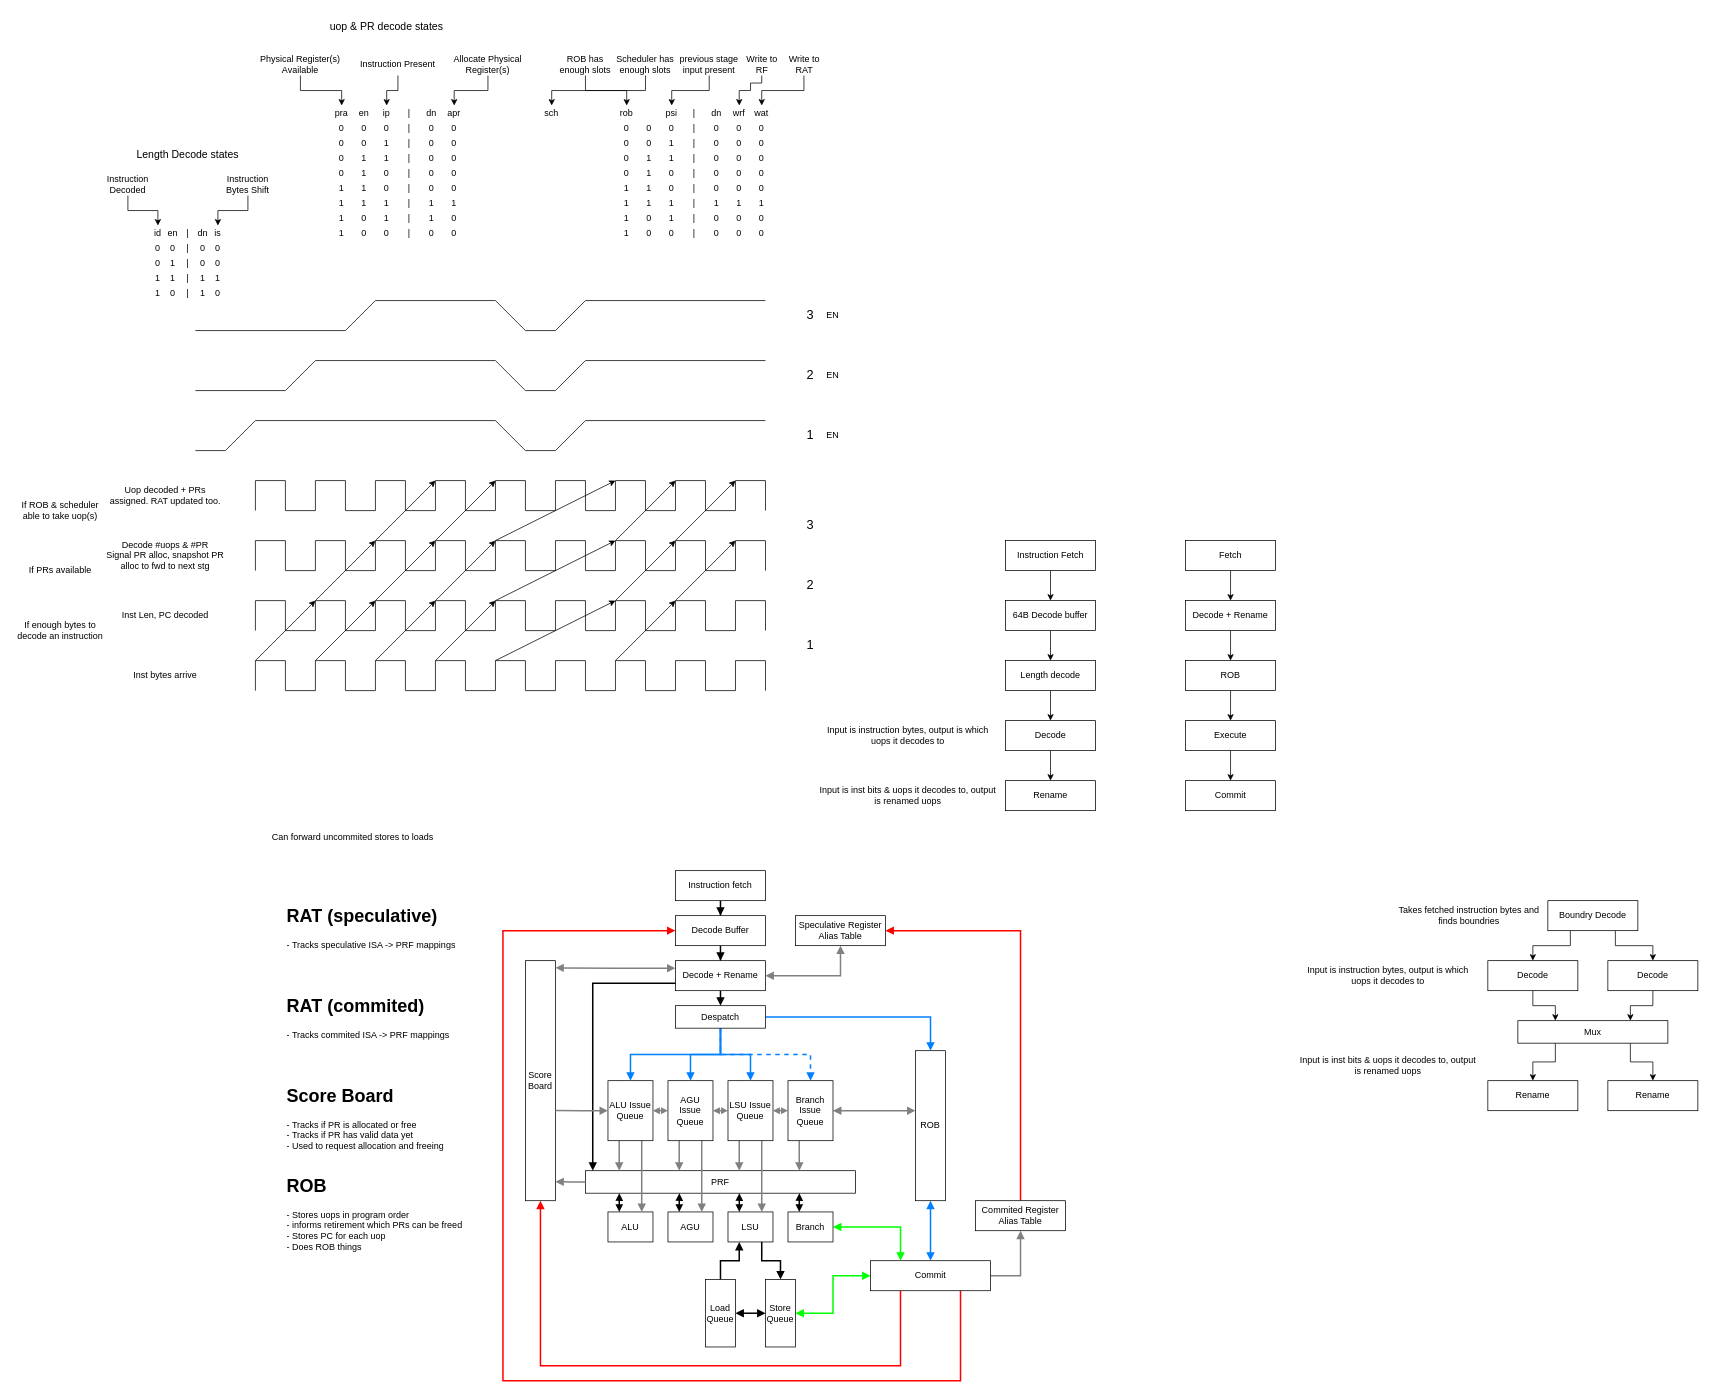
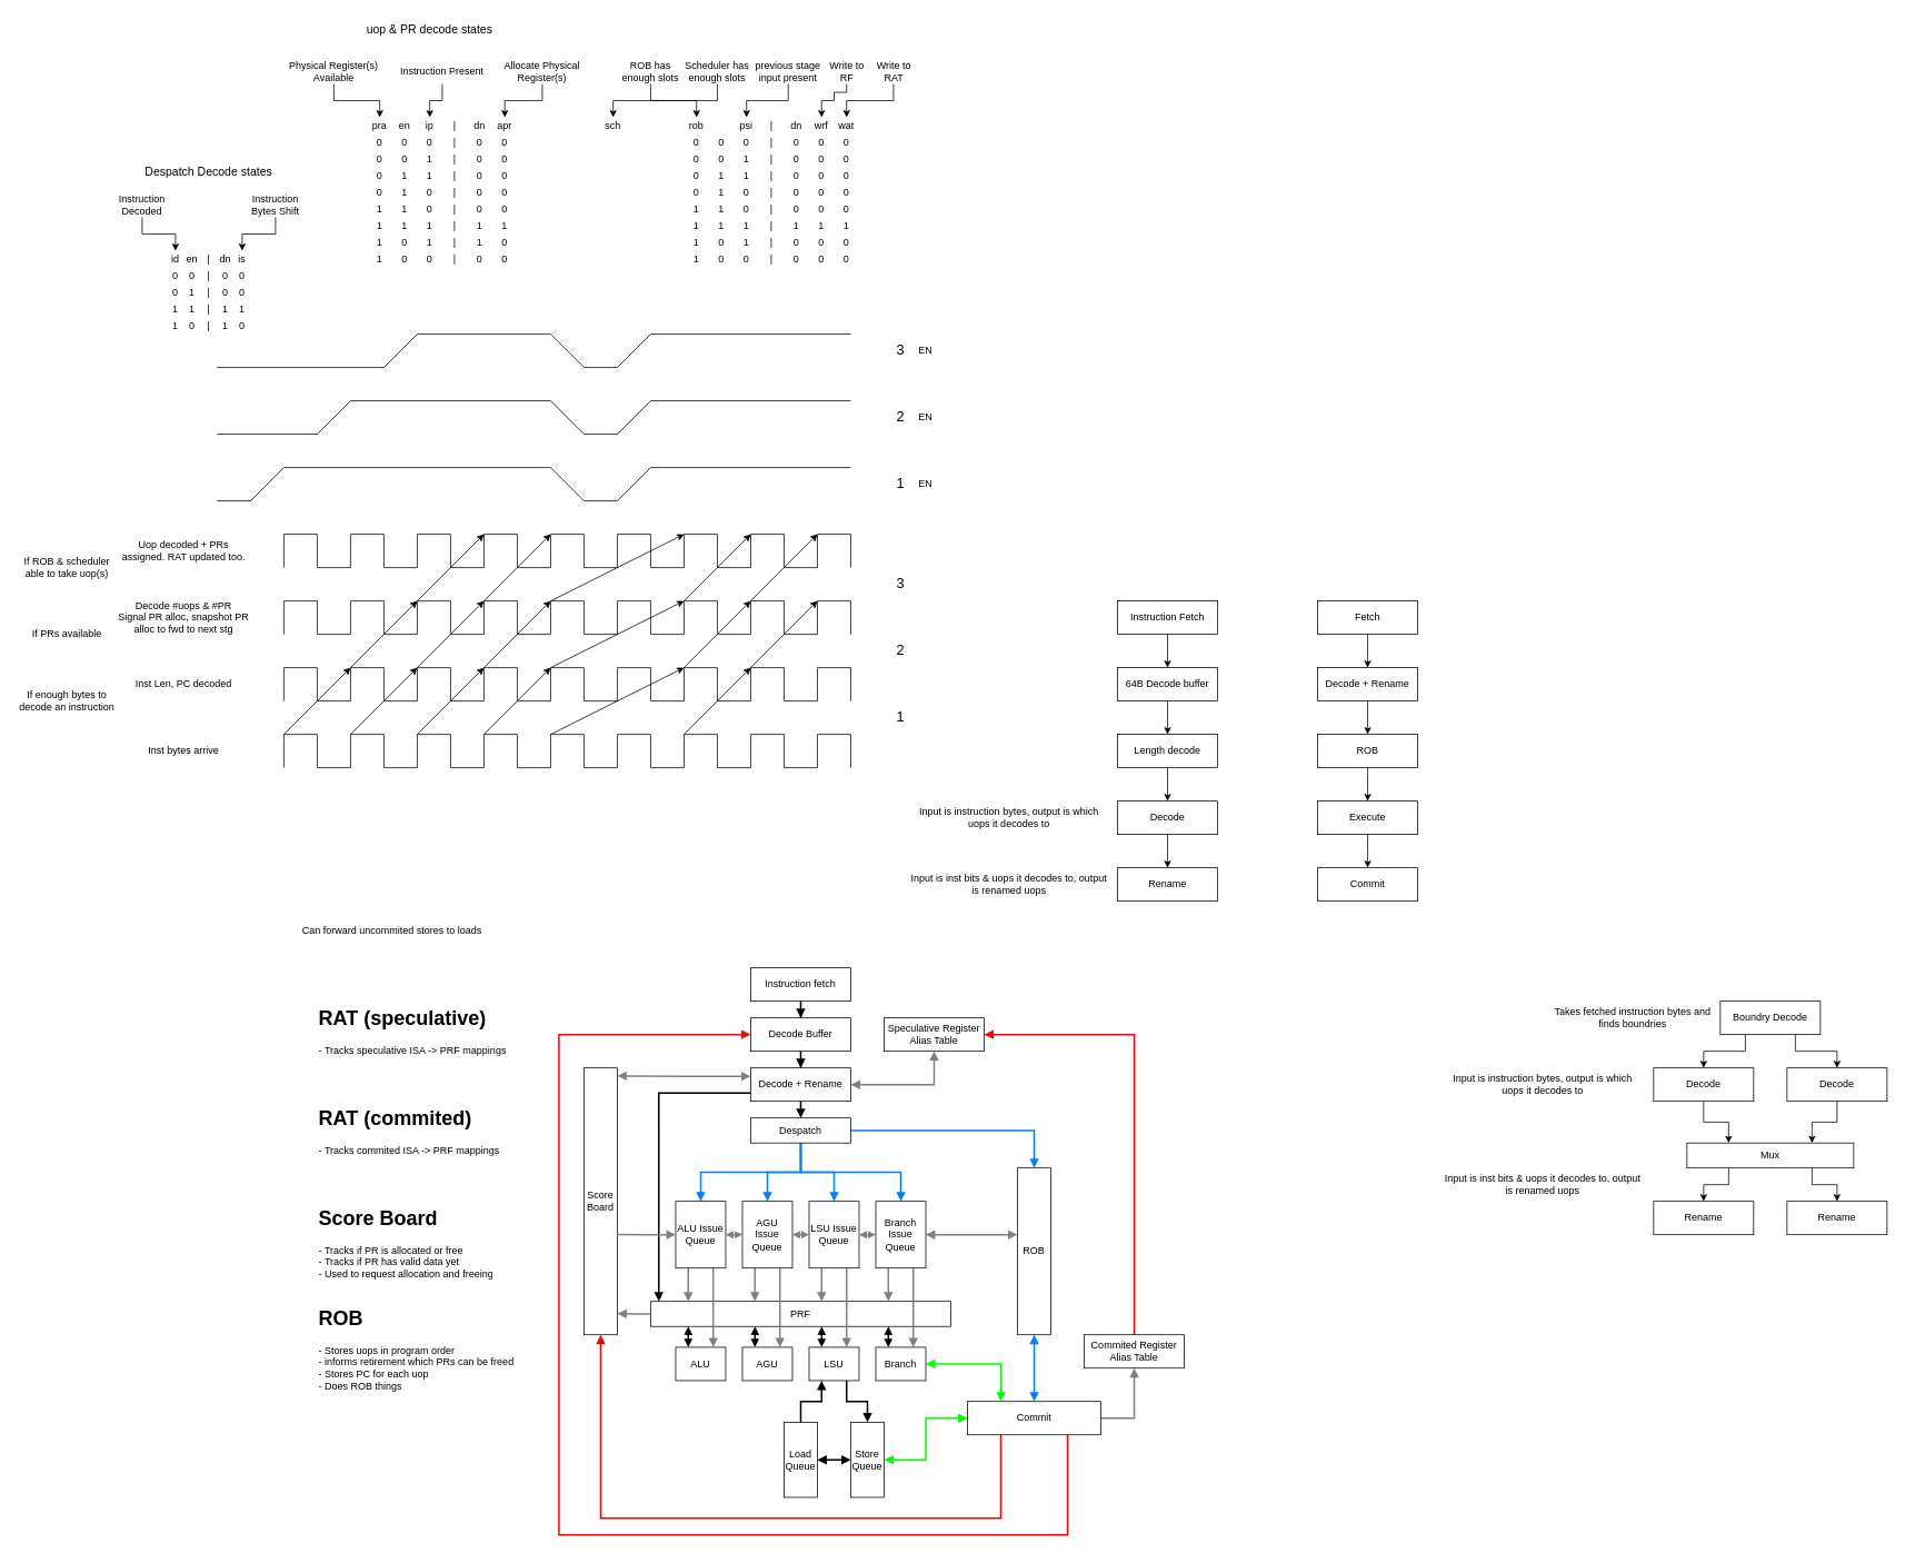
- <mxCell id="159" value="Length Decode states" style="text;html=1;align=center;verticalAlign=middle;whiteSpace=wrap;rounded=0;fontSize=14;" vertex="1" parent="1"><mxGeometry x="140" y="190" width="220" height="30" as="geometry" /></mxCell>
+ <mxCell id="159" value="Despatch Decode states" style="text;html=1;align=center;verticalAlign=middle;whiteSpace=wrap;rounded=0;fontSize=14;" vertex="1" parent="1"><mxGeometry x="140" y="190" width="220" height="30" as="geometry" /></mxCell>
- <mxCell id="69" value="Mux" style="rounded=0;whiteSpace=wrap;html=1;" vertex="1" parent="1"><mxGeometry x="2023" y="1360" width="200" height="30" as="geometry" /></mxCell>
+ <mxCell id="69" value="Mux" style="rounded=0;whiteSpace=wrap;html=1;" vertex="1" parent="1"><mxGeometry x="2023" y="1370" width="200" height="30" as="geometry" /></mxCell>
- <mxCell id="86" style="edgeStyle=orthogonalEdgeStyle;rounded=0;orthogonalLoop=1;jettySize=auto;html=1;exitX=0.5;exitY=1;exitDx=0;exitDy=0;entryX=0.5;entryY=0;entryDx=0;entryDy=0;endArrow=block;endFill=1;strokeColor=#007FFF;strokeWidth=2;dashed=1;" edge="1" parent="1" source="87" target="92"><mxGeometry relative="1" as="geometry" /></mxCell>
+ <mxCell id="86" style="edgeStyle=orthogonalEdgeStyle;rounded=0;orthogonalLoop=1;jettySize=auto;html=1;exitX=0.5;exitY=1;exitDx=0;exitDy=0;entryX=0.5;entryY=0;entryDx=0;entryDy=0;endArrow=block;endFill=1;strokeColor=#007FFF;strokeWidth=2;" edge="1" parent="1" source="87" target="92"><mxGeometry relative="1" as="geometry" /></mxCell>
+ <mxCell id="90" style="edgeStyle=orthogonalEdgeStyle;rounded=0;orthogonalLoop=1;jettySize=auto;html=1;exitX=0.75;exitY=1;exitDx=0;exitDy=0;entryX=0.75;entryY=0;entryDx=0;entryDy=0;endArrow=block;endFill=1;strokeColor=#808080;strokeWidth=2;" edge="1" parent="1" source="92" target="48"><mxGeometry relative="1" as="geometry" /></mxCell>
